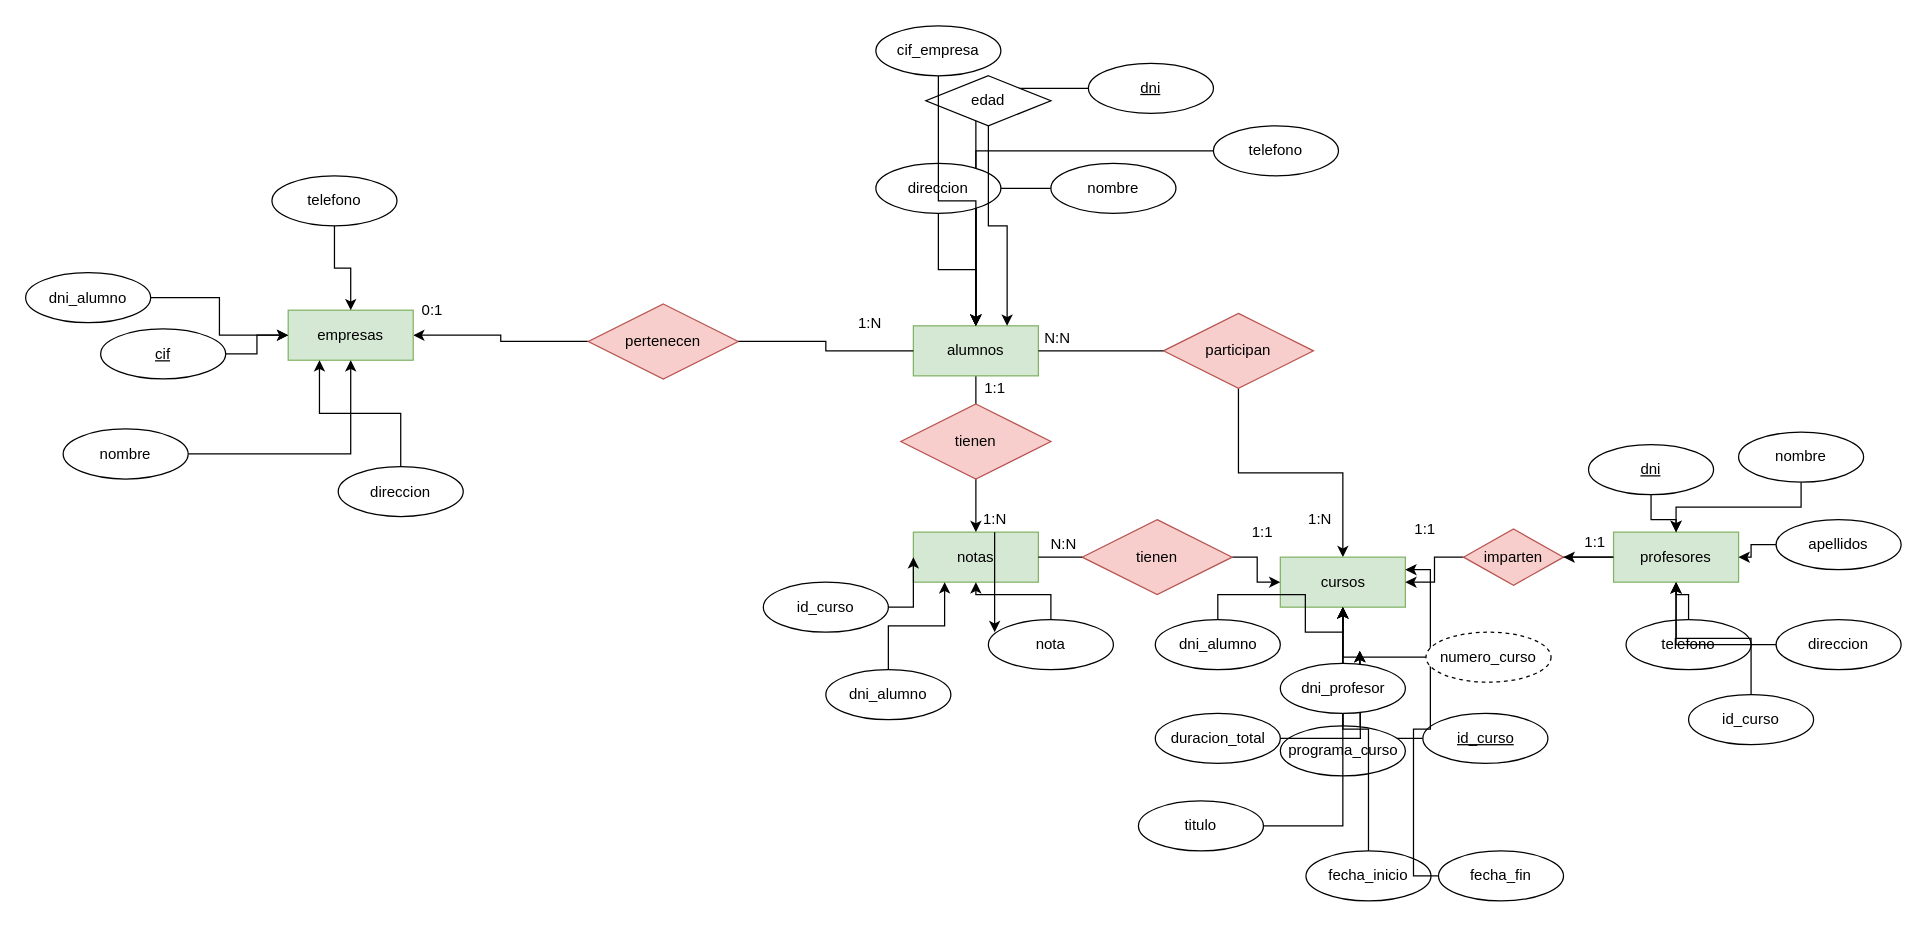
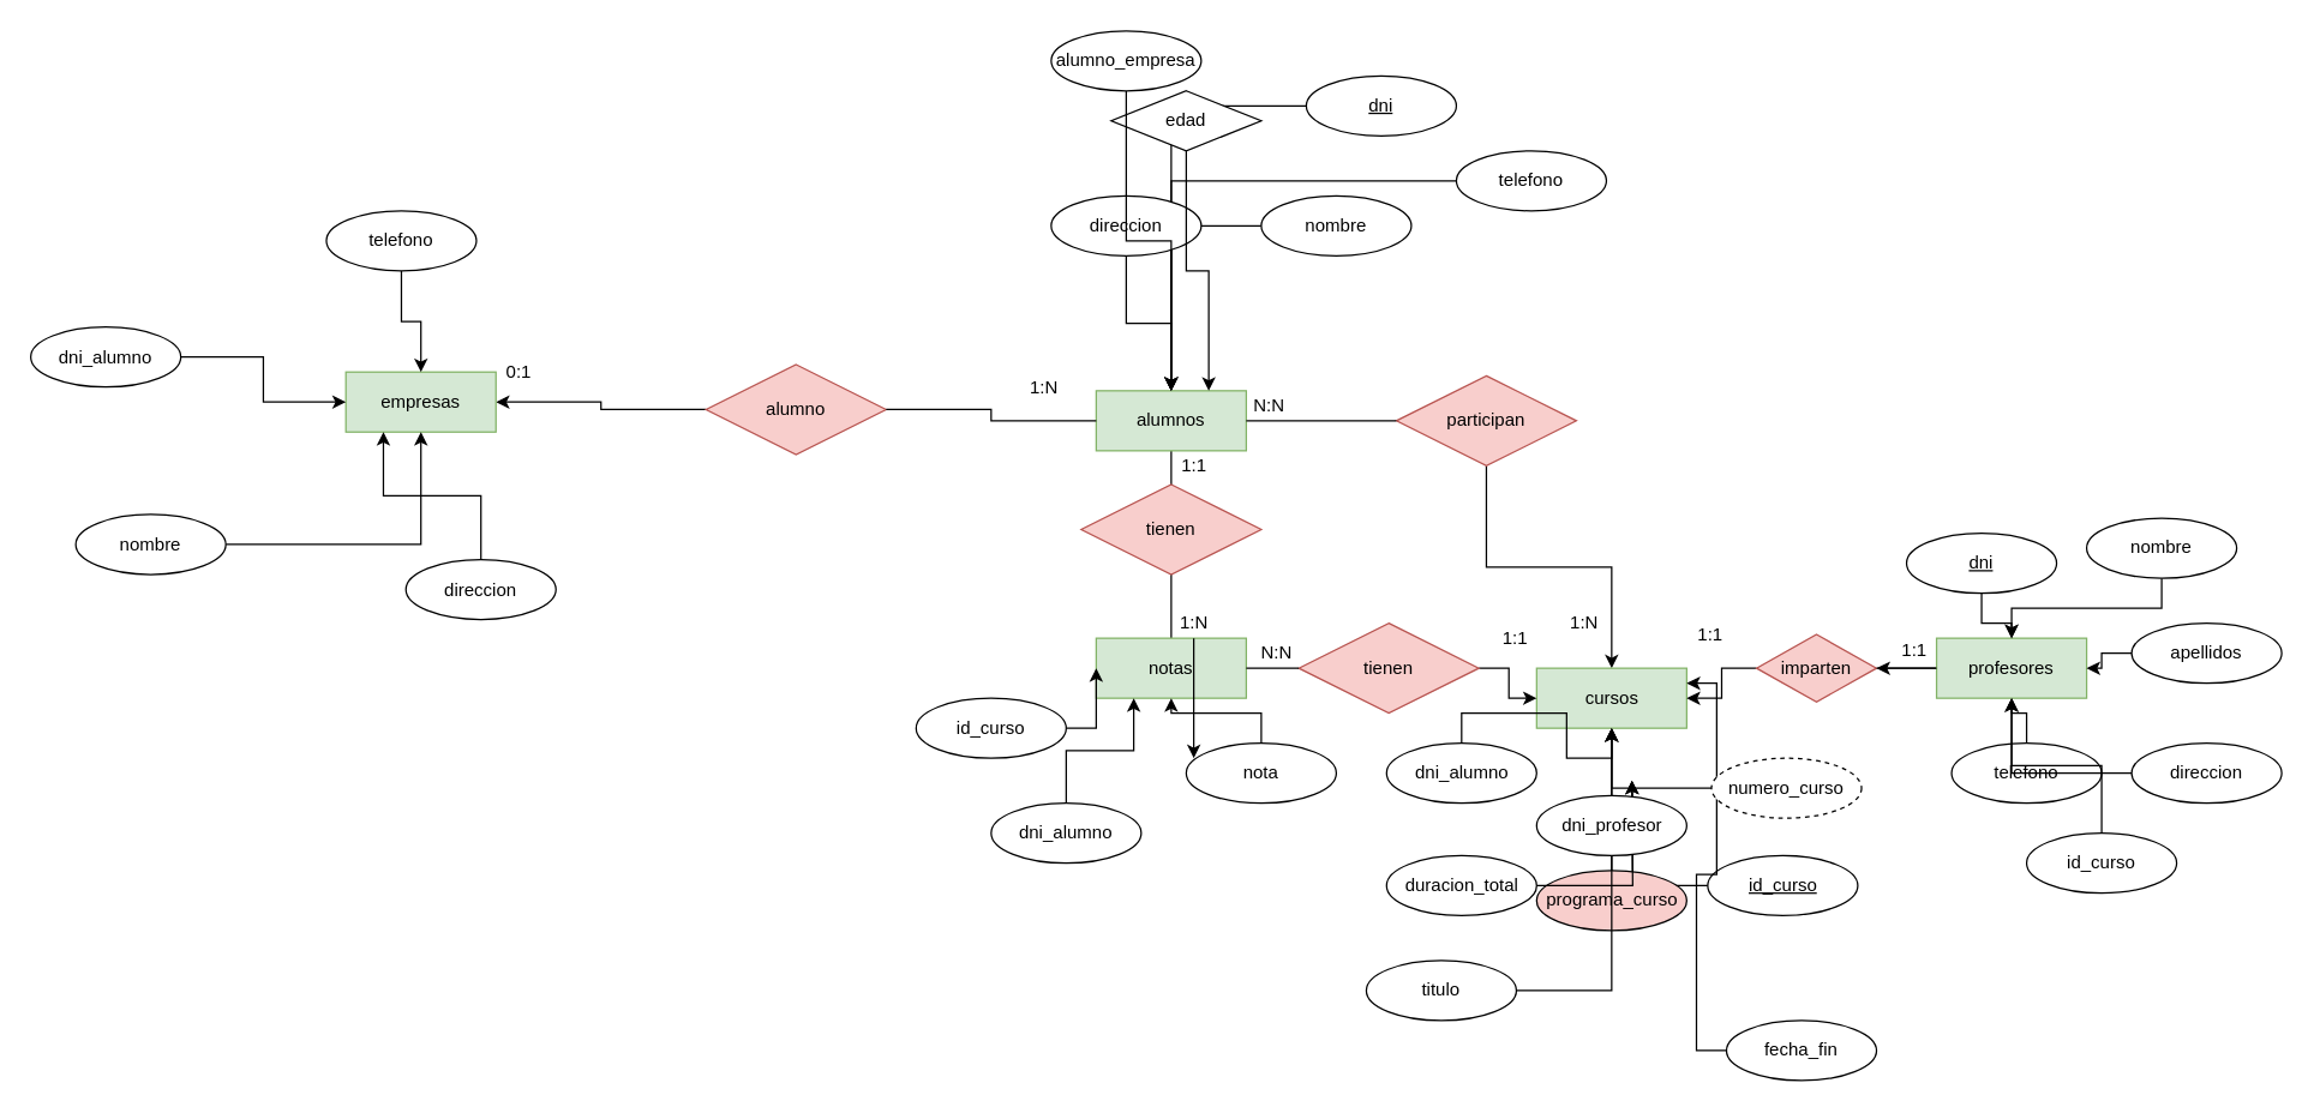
- <mxCell id="58" value="cif_empresa" style="ellipse;whiteSpace=wrap;html=1;align=center;" vertex="1" parent="1"><mxGeometry x="700" y="20" width="100" height="40" as="geometry" /></mxCell>
+ <mxCell id="58" value="alumno_empresa" style="ellipse;whiteSpace=wrap;html=1;align=center;" vertex="1" parent="1"><mxGeometry x="700" y="20" width="100" height="40" as="geometry" /></mxCell>
- <mxCell id="71" value="pertenecen" style="shape=rhombus;perimeter=rhombusPerimeter;whiteSpace=wrap;html=1;align=center;fillColor=#f8cecc;strokeColor=#b85450;" vertex="1" parent="1"><mxGeometry x="470" y="242.5" width="120" height="60" as="geometry" /></mxCell>
+ <mxCell id="71" value="alumno" style="shape=rhombus;perimeter=rhombusPerimeter;whiteSpace=wrap;html=1;align=center;fillColor=#f8cecc;strokeColor=#b85450;" vertex="1" parent="1"><mxGeometry x="470" y="242.5" width="120" height="60" as="geometry" /></mxCell>
- <mxCell id="22" value="&lt;u&gt;cif&lt;/u&gt;" style="ellipse;whiteSpace=wrap;html=1;align=center;" vertex="1" parent="1"><mxGeometry x="80" y="262.5" width="100" height="40" as="geometry" /></mxCell>
- <mxCell id="21" style="edgeStyle=orthogonalEdgeStyle;rounded=0;orthogonalLoop=1;jettySize=auto;html=1;" edge="1" parent="1" source="22" target="20"><mxGeometry relative="1" as="geometry" /></mxCell>
- <mxCell id="4" style="edgeStyle=orthogonalEdgeStyle;rounded=0;orthogonalLoop=1;jettySize=auto;html=1;" edge="1" parent="1" source="5" target="64"><mxGeometry relative="1" as="geometry" /></mxCell>
+ <mxCell id="4" style="edgeStyle=orthogonalEdgeStyle;rounded=0;orthogonalLoop=1;jettySize=auto;html=1;endArrow=none;" edge="1" parent="1" source="5" target="64"><mxGeometry relative="1" as="geometry" /></mxCell>
- <mxCell id="42" value="programa_curso" style="ellipse;whiteSpace=wrap;html=1;align=center;" vertex="1" parent="1"><mxGeometry x="1023.5" y="580" width="100" height="40" as="geometry" /></mxCell>
+ <mxCell id="42" value="programa_curso" style="ellipse;whiteSpace=wrap;html=1;align=center;fillColor=#f8cecc;" vertex="1" parent="1"><mxGeometry x="1023.5" y="580" width="100" height="40" as="geometry" /></mxCell>
- <mxCell id="47" style="edgeStyle=orthogonalEdgeStyle;rounded=0;orthogonalLoop=1;jettySize=auto;html=1;" edge="1" parent="1" source="48" target="6"><mxGeometry relative="1" as="geometry" /></mxCell>
- <mxCell id="48" value="fecha_inicio" style="ellipse;whiteSpace=wrap;html=1;align=center;" vertex="1" parent="1"><mxGeometry x="1044" y="680" width="100" height="40" as="geometry" /></mxCell>
